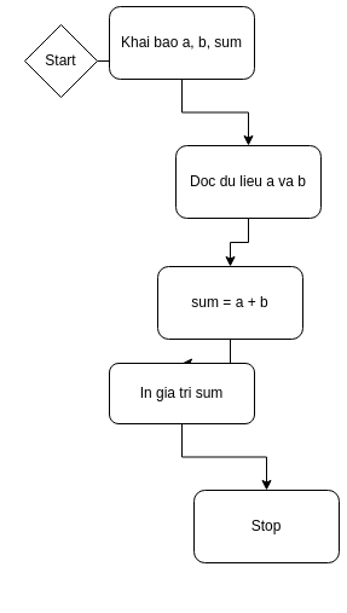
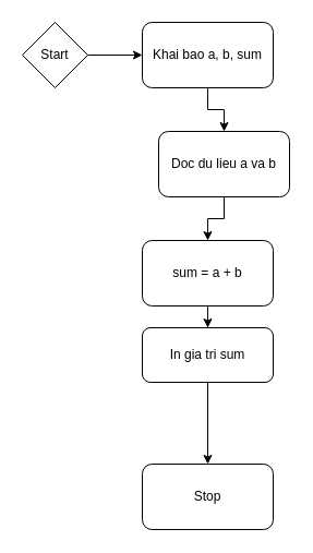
- <mxCell id="5" value="Khai bao a, b, sum" style="whiteSpace=wrap;html=1;rounded=1;" vertex="1" parent="1"><mxGeometry x="90" y="5" width="120" height="60" as="geometry" /></mxCell>
+ <mxCell id="5" value="Khai bao a, b, sum" style="whiteSpace=wrap;html=1;rounded=1;" vertex="1" parent="1"><mxGeometry x="130" y="20" width="120" height="60" as="geometry" /></mxCell>
- <mxCell id="11" value="In gia tri sum" style="whiteSpace=wrap;html=1;rounded=1;" vertex="1" parent="1"><mxGeometry x="90" y="300" width="120" height="50" as="geometry" /></mxCell>
+ <mxCell id="11" value="In gia tri sum" style="whiteSpace=wrap;html=1;rounded=1;" vertex="1" parent="1"><mxGeometry x="130" y="300" width="120" height="50" as="geometry" /></mxCell>
- <mxCell id="12" value="Stop" style="whiteSpace=wrap;html=1;rounded=1;" vertex="1" parent="1"><mxGeometry x="160" y="405" width="120" height="60" as="geometry" /></mxCell>
+ <mxCell id="12" value="Stop" style="whiteSpace=wrap;html=1;rounded=1;" vertex="1" parent="1"><mxGeometry x="130" y="425" width="120" height="60" as="geometry" /></mxCell>
